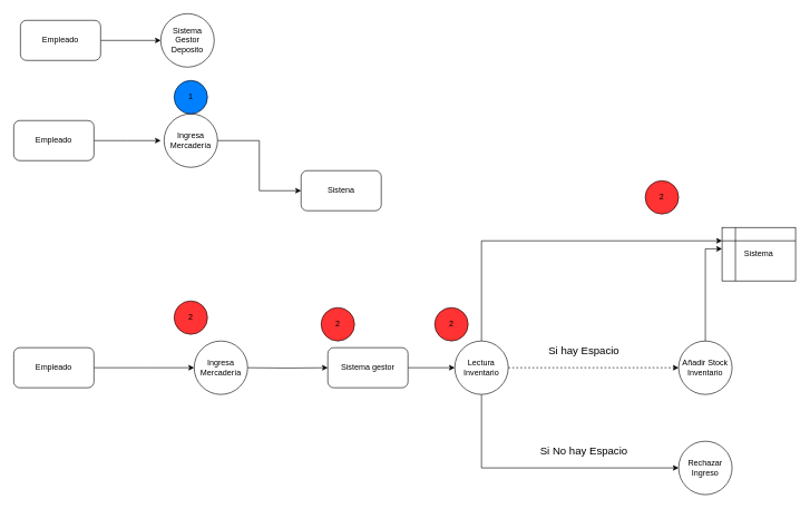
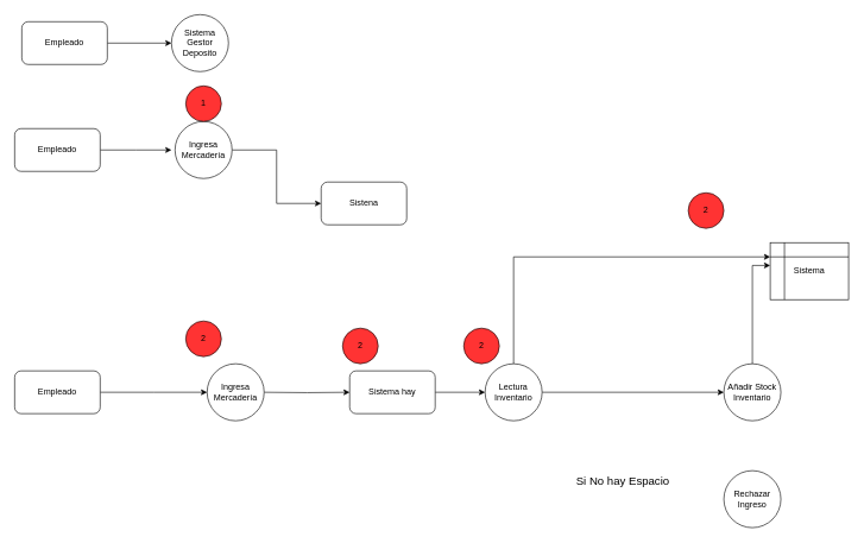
- <mxCell id="22" value="1" style="ellipse;whiteSpace=wrap;html=1;aspect=fixed;fillColor=#007FFF;" vertex="1" parent="1"><mxGeometry x="260" y="120" width="50" height="50" as="geometry" /></mxCell>
+ <mxCell id="22" value="1" style="ellipse;whiteSpace=wrap;html=1;aspect=fixed;fillColor=#ff3333;" vertex="1" parent="1"><mxGeometry x="260" y="120" width="50" height="50" as="geometry" /></mxCell>
- <mxCell id="28" value="&lt;font style=&quot;font-size: 16px;&quot;&gt;Si hay Espacio&lt;/font&gt;" style="text;html=1;strokeColor=none;fillColor=none;align=center;verticalAlign=middle;whiteSpace=wrap;rounded=0;" vertex="1" parent="1"><mxGeometry x="797" y="510" width="153" height="30" as="geometry" /></mxCell>
- <mxCell id="13" value="Sistema gestor" style="rounded=1;whiteSpace=wrap;html=1;" vertex="1" parent="1"><mxGeometry x="490" y="520" width="120" height="60" as="geometry" /></mxCell>
+ <mxCell id="13" value="Sistema hay" style="rounded=1;whiteSpace=wrap;html=1;" vertex="1" parent="1"><mxGeometry x="490" y="520" width="120" height="60" as="geometry" /></mxCell>
- <mxCell id="15" style="edgeStyle=orthogonalEdgeStyle;rounded=0;orthogonalLoop=1;jettySize=auto;html=1;entryX=0;entryY=0.5;entryDx=0;entryDy=0;dashed=1;" edge="1" parent="1" source="17" target="19"><mxGeometry relative="1" as="geometry" /></mxCell>
+ <mxCell id="15" style="edgeStyle=orthogonalEdgeStyle;rounded=0;orthogonalLoop=1;jettySize=auto;html=1;entryX=0;entryY=0.5;entryDx=0;entryDy=0;" edge="1" parent="1" source="17" target="19"><mxGeometry relative="1" as="geometry" /></mxCell>
- <mxCell id="16" style="edgeStyle=orthogonalEdgeStyle;rounded=0;orthogonalLoop=1;jettySize=auto;html=1;exitX=0.5;exitY=1;exitDx=0;exitDy=0;entryX=0;entryY=0.5;entryDx=0;entryDy=0;" edge="1" parent="1" source="17" target="30"><mxGeometry relative="1" as="geometry" /></mxCell>
